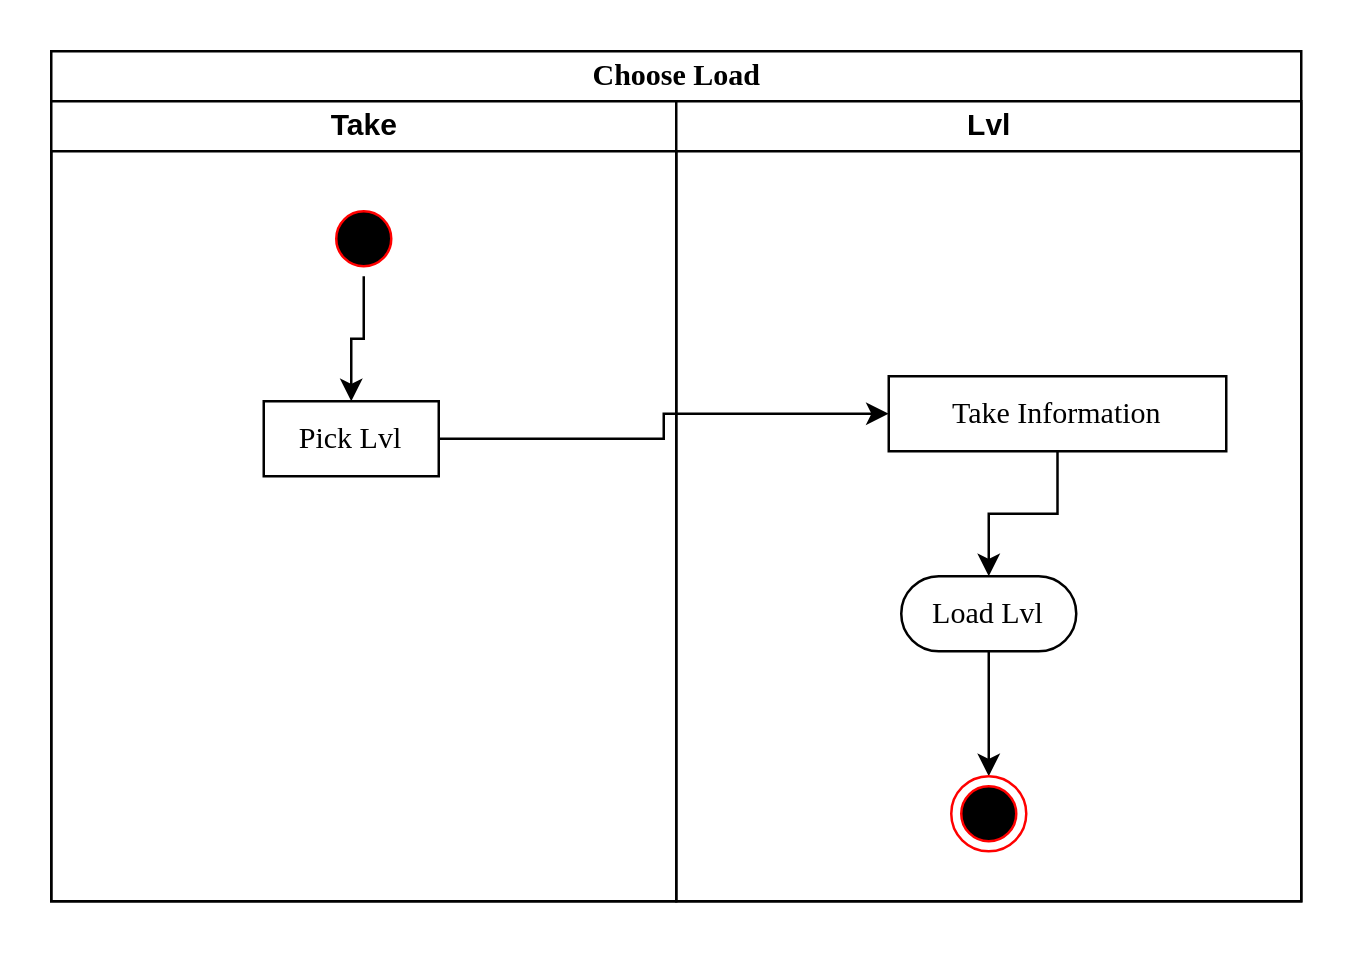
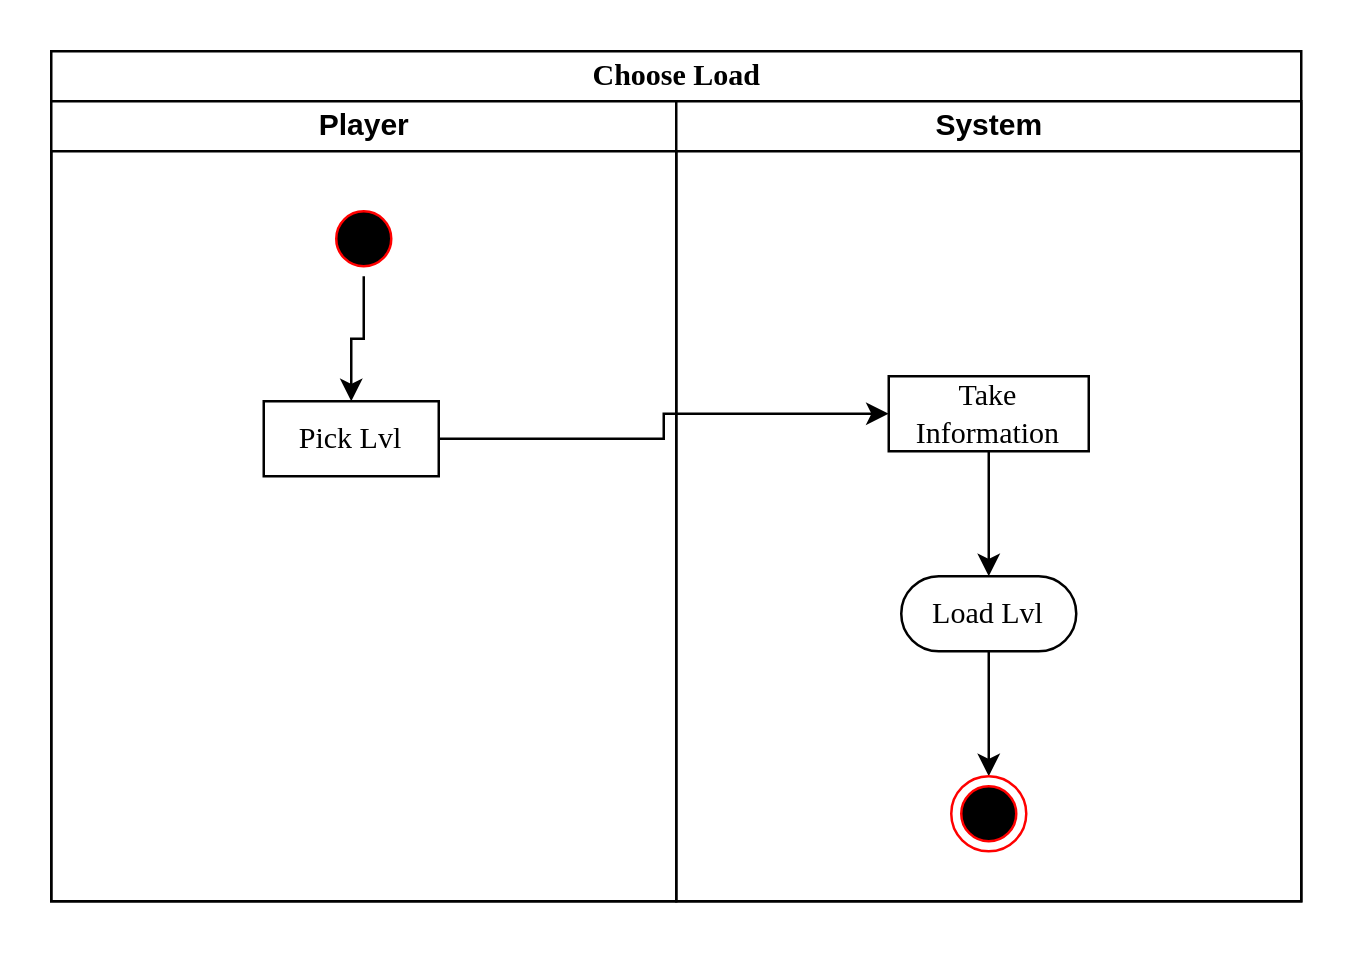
- <mxCell id="3" value="Take" style="swimlane;html=1;startSize=20;" parent="2" vertex="1"><mxGeometry y="20" width="250" height="320" as="geometry" /></mxCell>
+ <mxCell id="3" value="Player" style="swimlane;html=1;startSize=20;" parent="2" vertex="1"><mxGeometry y="20" width="250" height="320" as="geometry" /></mxCell>
- <mxCell id="7" value="Lvl" style="swimlane;html=1;startSize=20;" parent="2" vertex="1"><mxGeometry x="250" y="20" width="250" height="320" as="geometry" /></mxCell>
+ <mxCell id="7" value="System" style="swimlane;html=1;startSize=20;" parent="2" vertex="1"><mxGeometry x="250" y="20" width="250" height="320" as="geometry" /></mxCell>
- <mxCell id="9" value="Take Information" style="rounded=0;whiteSpace=wrap;html=1;shadow=0;comic=0;labelBackgroundColor=none;strokeWidth=1;fontFamily=Verdana;fontSize=12;align=center;arcSize=50;" vertex="1" parent="7"><mxGeometry x="85" y="110" width="135" height="30" as="geometry" /></mxCell>
+ <mxCell id="9" value="Take Information" style="rounded=0;whiteSpace=wrap;html=1;shadow=0;comic=0;labelBackgroundColor=none;strokeWidth=1;fontFamily=Verdana;fontSize=12;align=center;arcSize=50;" vertex="1" parent="7"><mxGeometry x="85" y="110" width="80" height="30" as="geometry" /></mxCell>
